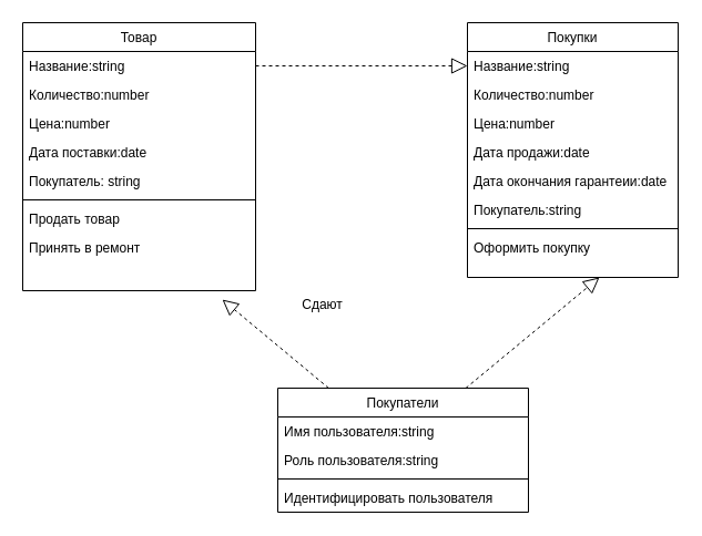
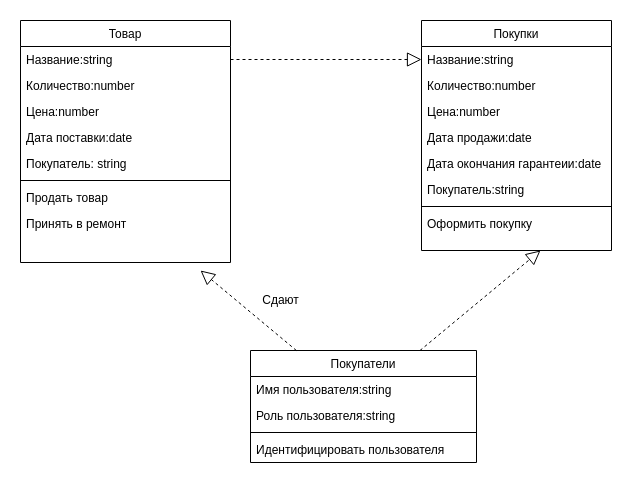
- <mxCell id="28" value="Сдают" style="text;html=1;align=center;verticalAlign=middle;resizable=0;points=[];autosize=1;strokeColor=none;" parent="1" vertex="1"><mxGeometry x="265" y="265" width="50" height="20" as="geometry" /></mxCell>
+ <mxCell id="28" value="Сдают" style="text;html=1;align=center;verticalAlign=middle;resizable=0;points=[];autosize=1;strokeColor=none;" parent="1" vertex="1"><mxGeometry x="255" y="290" width="50" height="20" as="geometry" /></mxCell>
